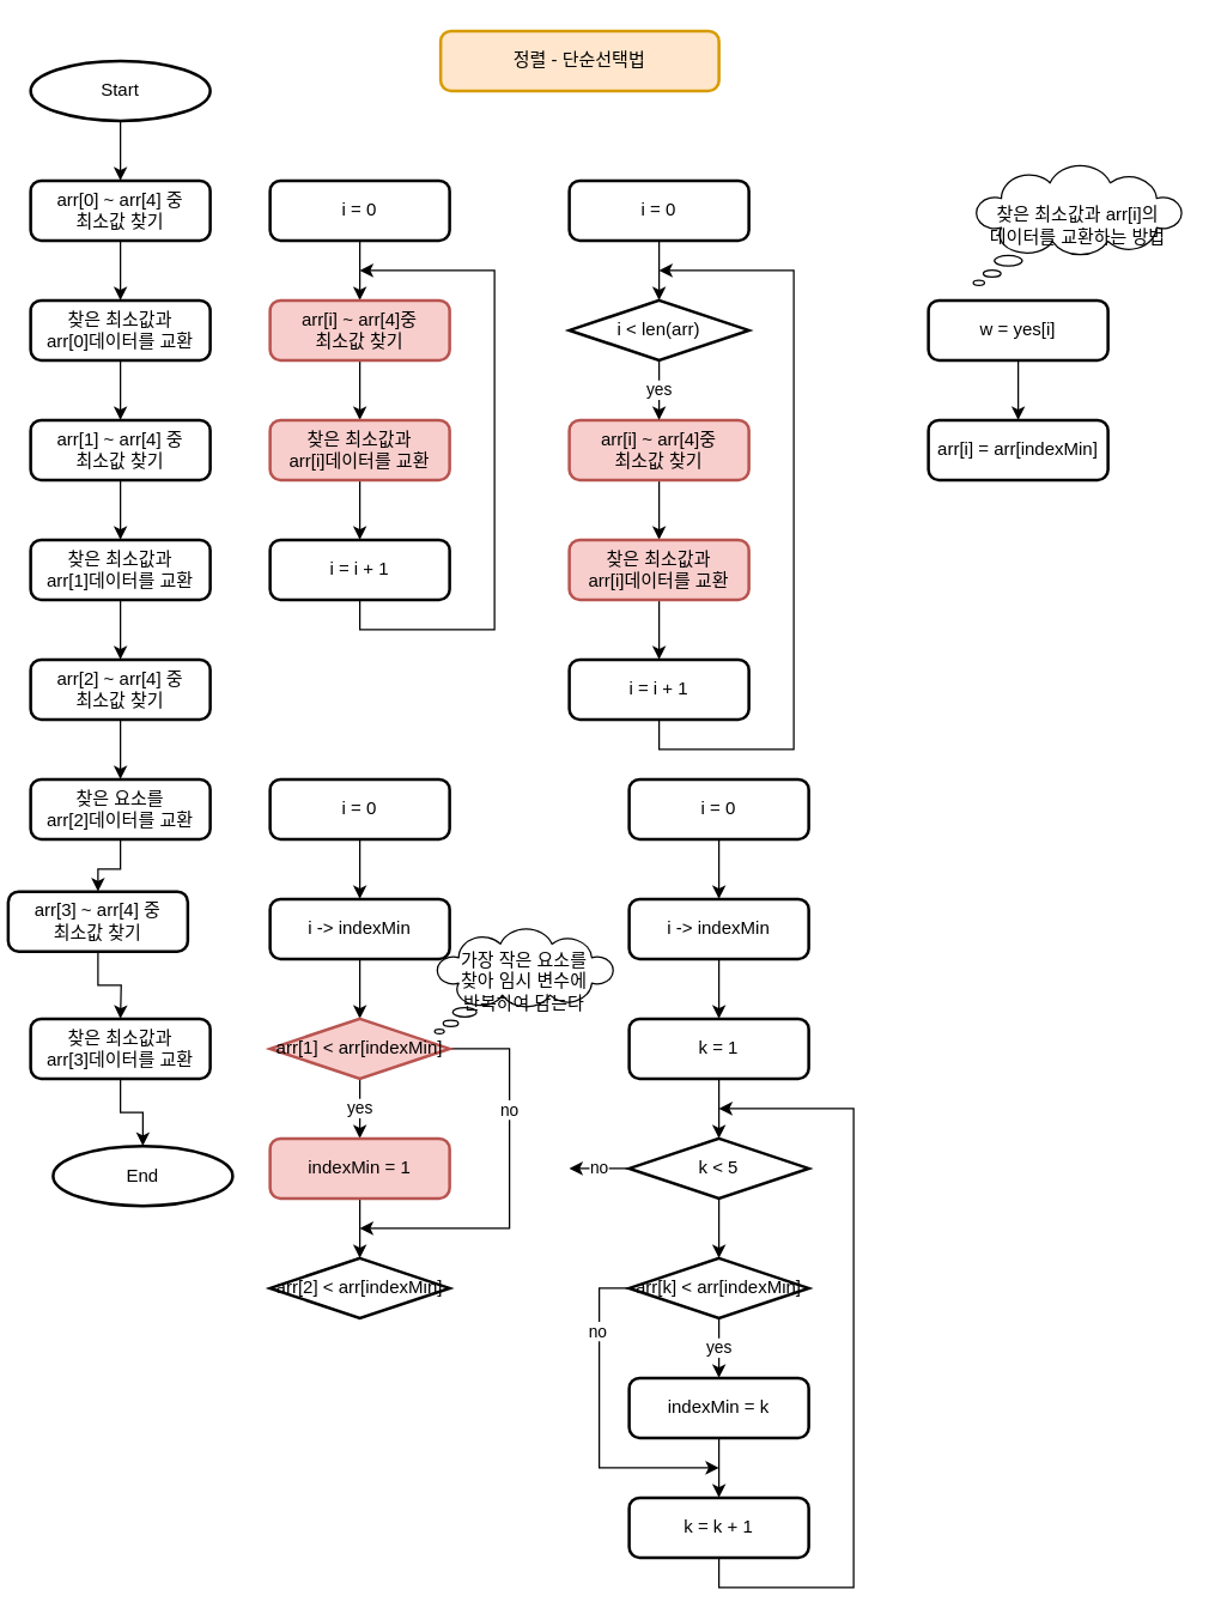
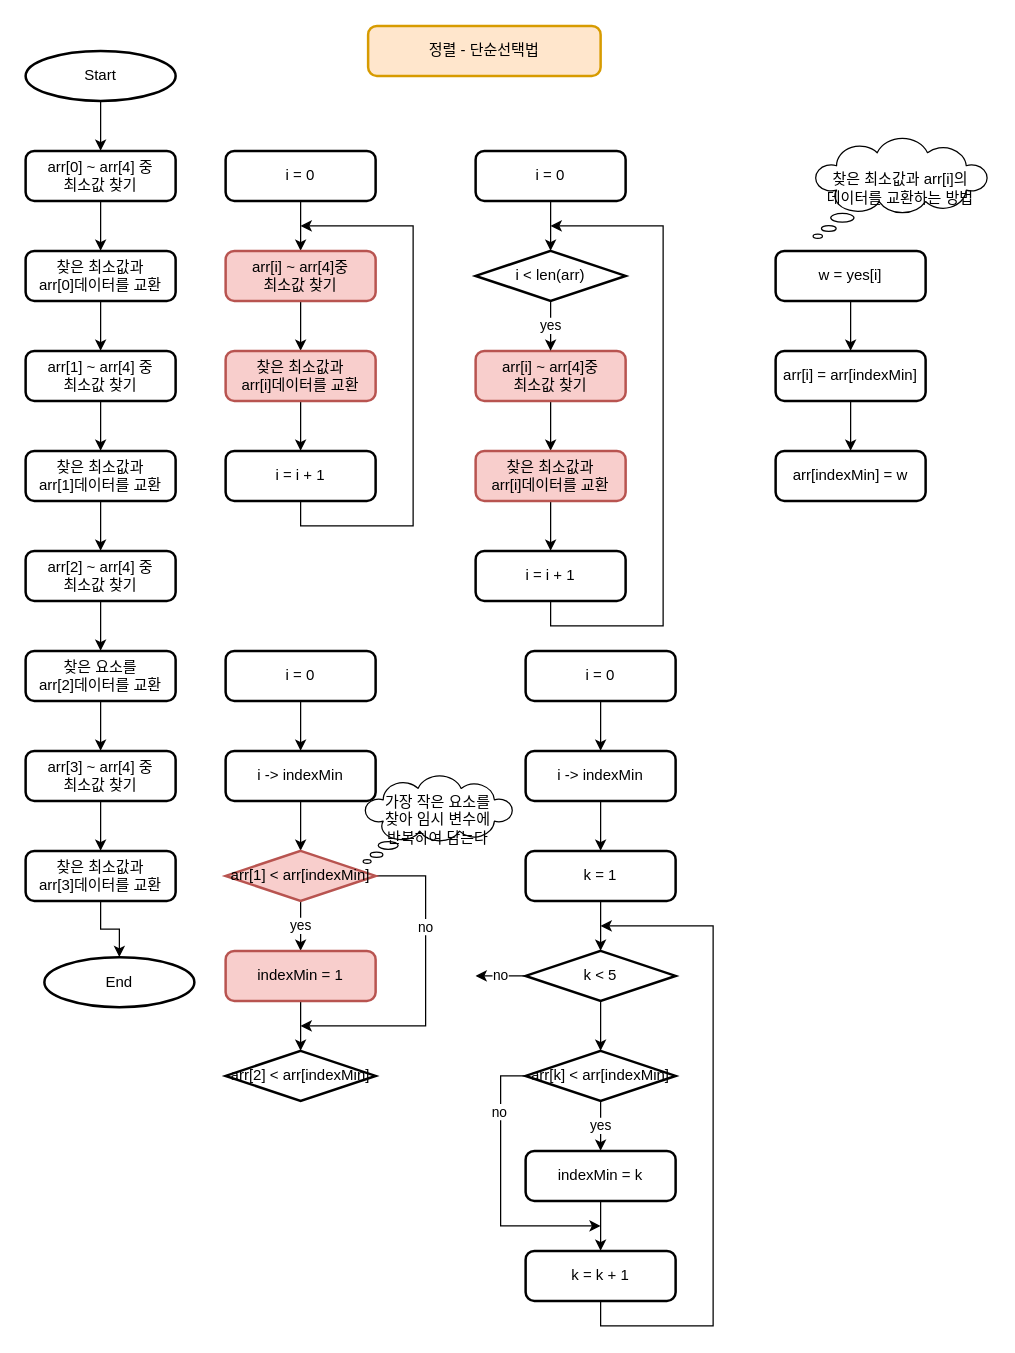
+ <mxCell id="70" style="edgeStyle=orthogonalEdgeStyle;rounded=0;orthogonalLoop=1;jettySize=auto;html=1;entryX=0.5;entryY=0;entryDx=0;entryDy=0;" edge="1" parent="1" source="71" target="72"><mxGeometry relative="1" as="geometry" /></mxCell>
+ <mxCell id="72" value="arr[indexMin] = w" style="rounded=1;whiteSpace=wrap;html=1;absoluteArcSize=1;arcSize=14;strokeWidth=2;" vertex="1" parent="1"><mxGeometry x="620" y="360" width="120" height="40" as="geometry" /></mxCell>
- <mxCell id="19" value="arr[3] ~ arr[4] 중&lt;br&gt;최소값 찾기" style="rounded=1;whiteSpace=wrap;html=1;absoluteArcSize=1;arcSize=14;strokeWidth=2;" vertex="1" parent="1"><mxGeometry x="5" y="595" width="120" height="40" as="geometry" /></mxCell>
+ <mxCell id="19" value="arr[3] ~ arr[4] 중&lt;br&gt;최소값 찾기" style="rounded=1;whiteSpace=wrap;html=1;absoluteArcSize=1;arcSize=14;strokeWidth=2;" vertex="1" parent="1"><mxGeometry x="20" y="600" width="120" height="40" as="geometry" /></mxCell>
